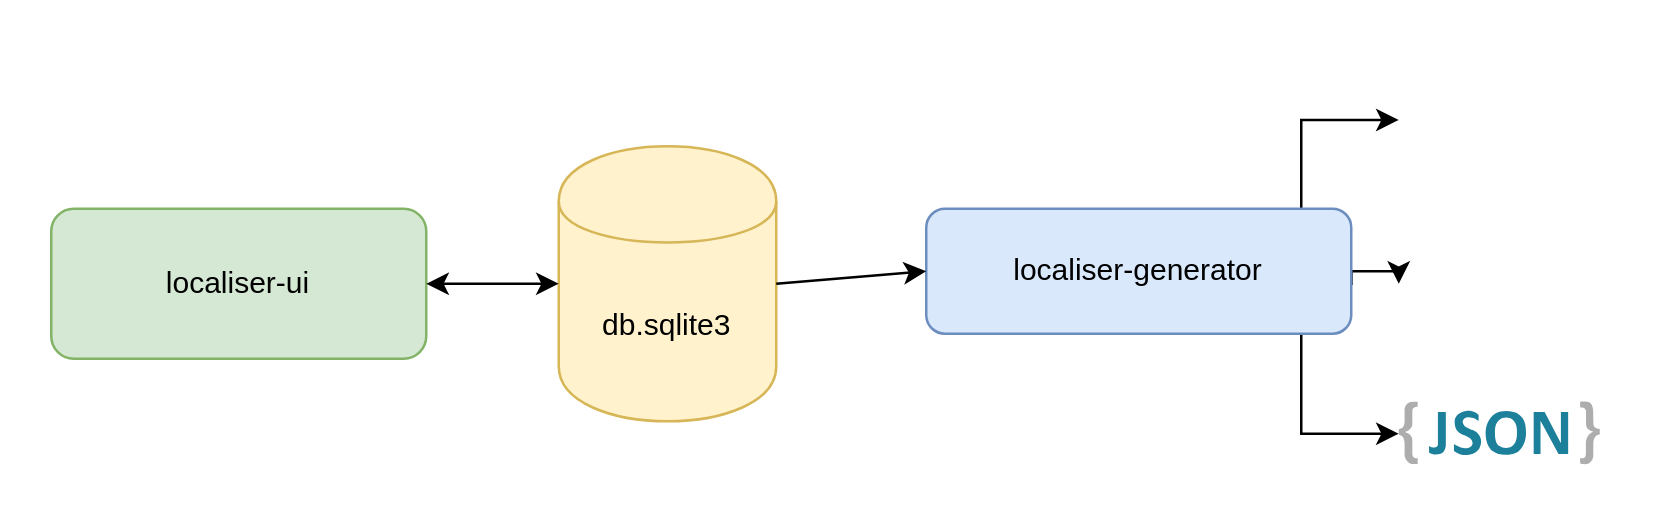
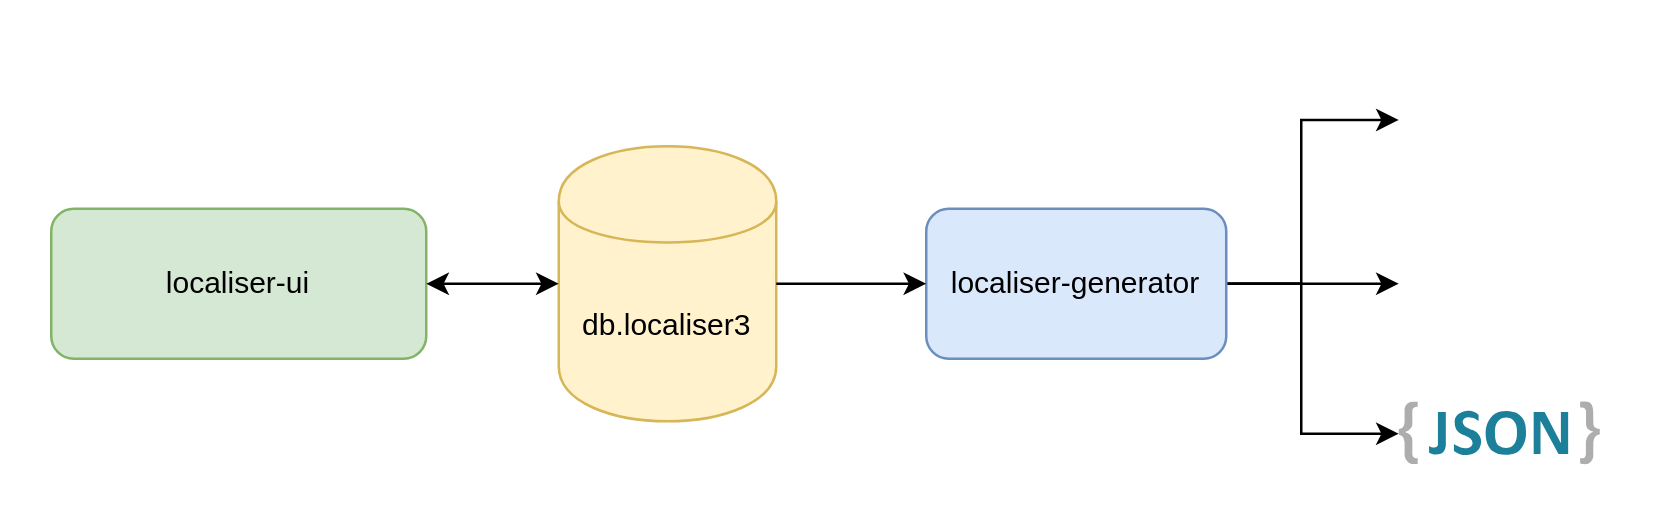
- <mxCell id="8" value="localiser-generator" style="rounded=1;whiteSpace=wrap;html=1;fillColor=#dae8fc;strokeColor=#6c8ebf;" parent="1" vertex="1"><mxGeometry x="370" y="83" width="170" height="50" as="geometry" /></mxCell>
+ <mxCell id="8" value="localiser-generator" style="rounded=1;whiteSpace=wrap;html=1;fillColor=#dae8fc;strokeColor=#6c8ebf;" parent="1" vertex="1"><mxGeometry x="370" y="83" width="120" height="60" as="geometry" /></mxCell>
- <mxCell id="2" value="db.sqlite3" style="shape=cylinder;whiteSpace=wrap;html=1;boundedLbl=1;backgroundOutline=1;fillColor=#fff2cc;strokeColor=#d6b656;" parent="1" vertex="1"><mxGeometry x="223" y="58" width="87" height="110" as="geometry" /></mxCell>
+ <mxCell id="2" value="db.localiser3" style="shape=cylinder;whiteSpace=wrap;html=1;boundedLbl=1;backgroundOutline=1;fillColor=#fff2cc;strokeColor=#d6b656;" parent="1" vertex="1"><mxGeometry x="223" y="58" width="87" height="110" as="geometry" /></mxCell>
